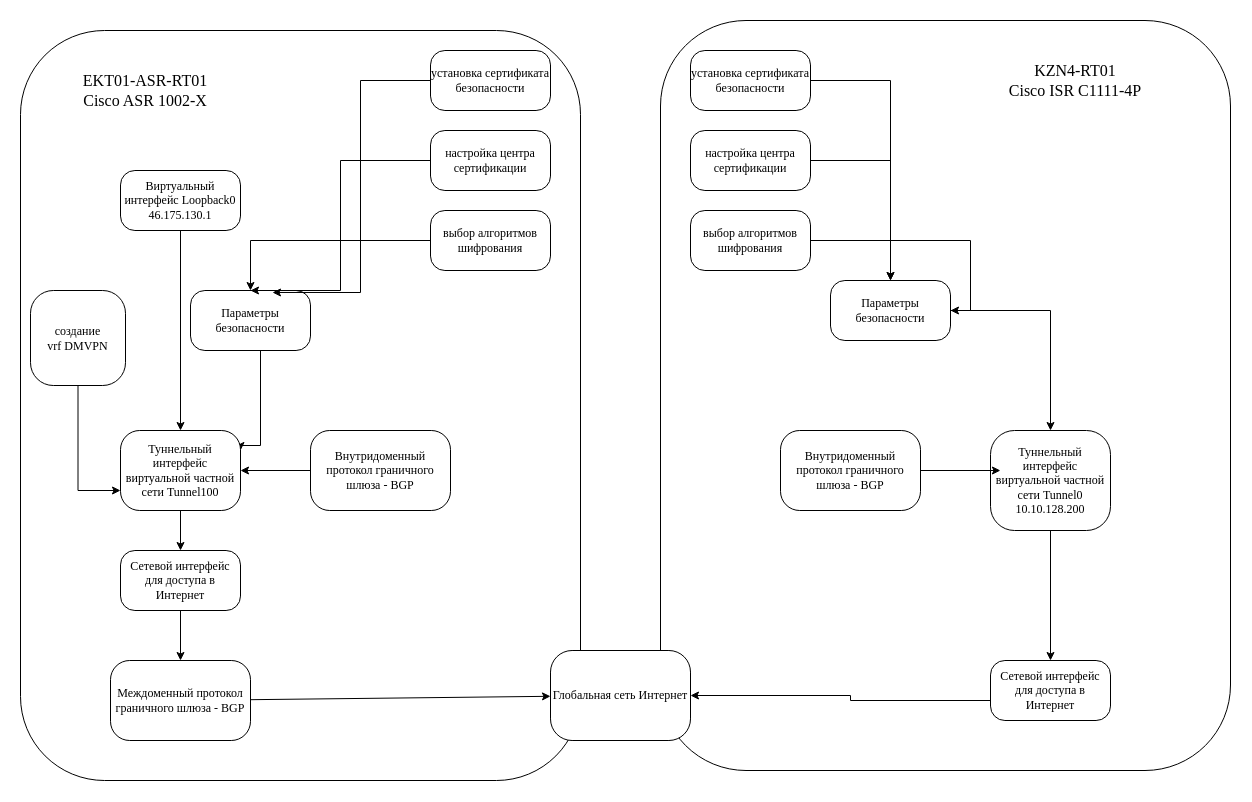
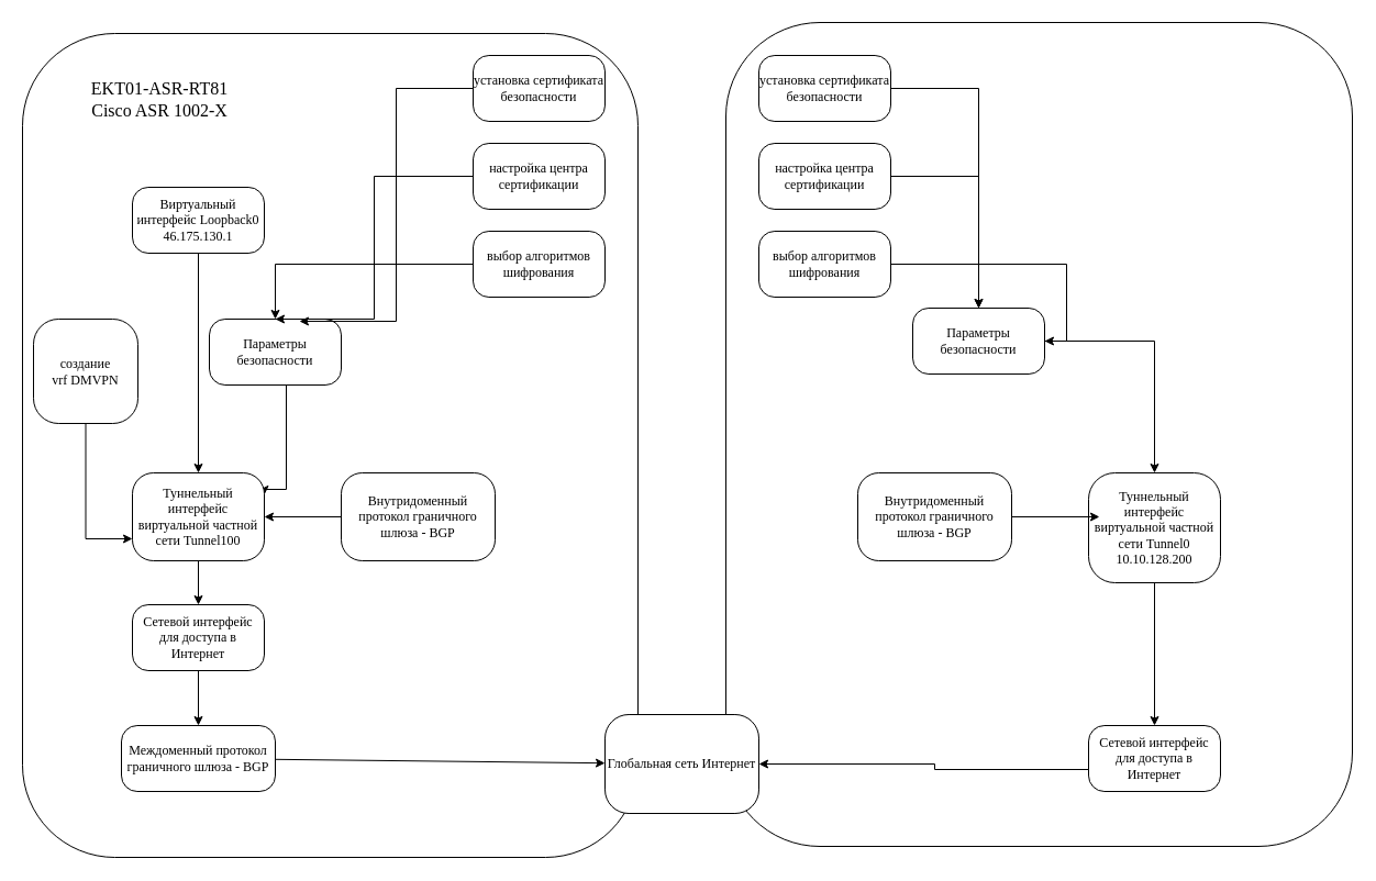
- <mxCell id="37" value="&lt;div style=&quot;font-size: 16px;&quot;&gt;&lt;font style=&quot;font-size: 16px;&quot; face=&quot;Times New Roman&quot;&gt;KZN4-RT01&lt;/font&gt;&lt;/div&gt;&lt;div style=&quot;font-size: 16px;&quot;&gt;&lt;font style=&quot;font-size: 16px;&quot; face=&quot;Times New Roman&quot;&gt;Cisco ISR C1111-4P&lt;br&gt;&lt;/font&gt;&lt;/div&gt;" style="text;html=1;strokeColor=none;fillColor=none;align=center;verticalAlign=middle;whiteSpace=wrap;rounded=0;" vertex="1" parent="1"><mxGeometry x="970" y="50" width="210" height="60" as="geometry" /></mxCell>
- <mxCell id="36" value="&lt;div style=&quot;font-size: 16px;&quot;&gt;&lt;font style=&quot;font-size: 16px;&quot; face=&quot;Times New Roman&quot;&gt;EKT01-ASR-RT01&lt;/font&gt;&lt;/div&gt;&lt;div style=&quot;font-size: 16px;&quot;&gt;&lt;font style=&quot;font-size: 16px;&quot; face=&quot;Times New Roman&quot;&gt;Cisco ASR 1002-X&lt;br&gt;&lt;/font&gt;&lt;/div&gt;" style="text;html=1;strokeColor=none;fillColor=none;align=center;verticalAlign=middle;whiteSpace=wrap;rounded=0;" vertex="1" parent="1"><mxGeometry x="40" y="60" width="210" height="60" as="geometry" /></mxCell>
+ <mxCell id="36" value="&lt;div style=&quot;font-size: 16px;&quot;&gt;&lt;font style=&quot;font-size: 16px;&quot; face=&quot;Times New Roman&quot;&gt;EKT01-ASR-RT81&lt;/font&gt;&lt;/div&gt;&lt;div style=&quot;font-size: 16px;&quot;&gt;&lt;font style=&quot;font-size: 16px;&quot; face=&quot;Times New Roman&quot;&gt;Cisco ASR 1002-X&lt;br&gt;&lt;/font&gt;&lt;/div&gt;" style="text;html=1;strokeColor=none;fillColor=none;align=center;verticalAlign=middle;whiteSpace=wrap;rounded=0;" vertex="1" parent="1"><mxGeometry x="40" y="60" width="210" height="60" as="geometry" /></mxCell>
- <mxCell id="19" value="Междоменный протокол граничного шлюза - BGP" style="rounded=1;whiteSpace=wrap;html=1;arcSize=24;shadow=0;comic=0;labelBackgroundColor=none;fontFamily=Verdana;fontSize=12;align=center;" vertex="1" parent="1"><mxGeometry x="110" y="660" width="140" height="80" as="geometry" /></mxCell>
+ <mxCell id="19" value="Междоменный протокол граничного шлюза - BGP" style="rounded=1;whiteSpace=wrap;html=1;arcSize=24;shadow=0;comic=0;labelBackgroundColor=none;fontFamily=Verdana;fontSize=12;align=center;" vertex="1" parent="1"><mxGeometry x="110" y="660" width="140" height="60" as="geometry" /></mxCell>
